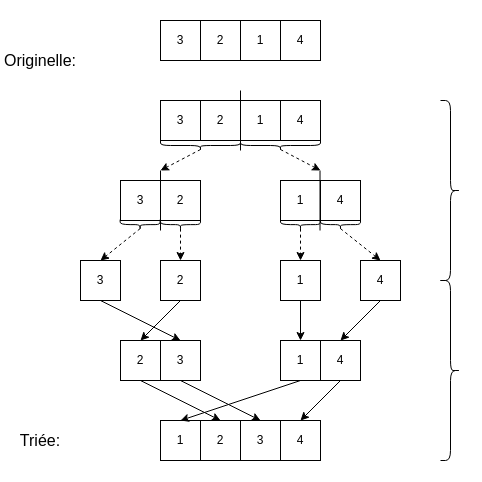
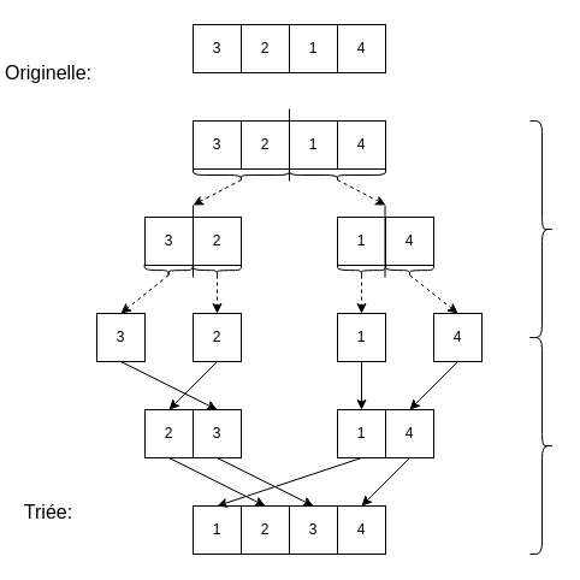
- <mxCell id="51" value="Triée:" style="text;html=1;strokeColor=none;fillColor=none;align=center;verticalAlign=middle;whiteSpace=wrap;rounded=0;fontSize=16;" vertex="1" parent="1"><mxGeometry x="20" y="430" width="40" height="20" as="geometry" /></mxCell>
+ <mxCell id="51" value="Triée:" style="text;html=1;strokeColor=none;fillColor=none;align=center;verticalAlign=middle;whiteSpace=wrap;rounded=0;fontSize=16;" vertex="1" parent="1"><mxGeometry x="20" y="415" width="40" height="20" as="geometry" /></mxCell>
